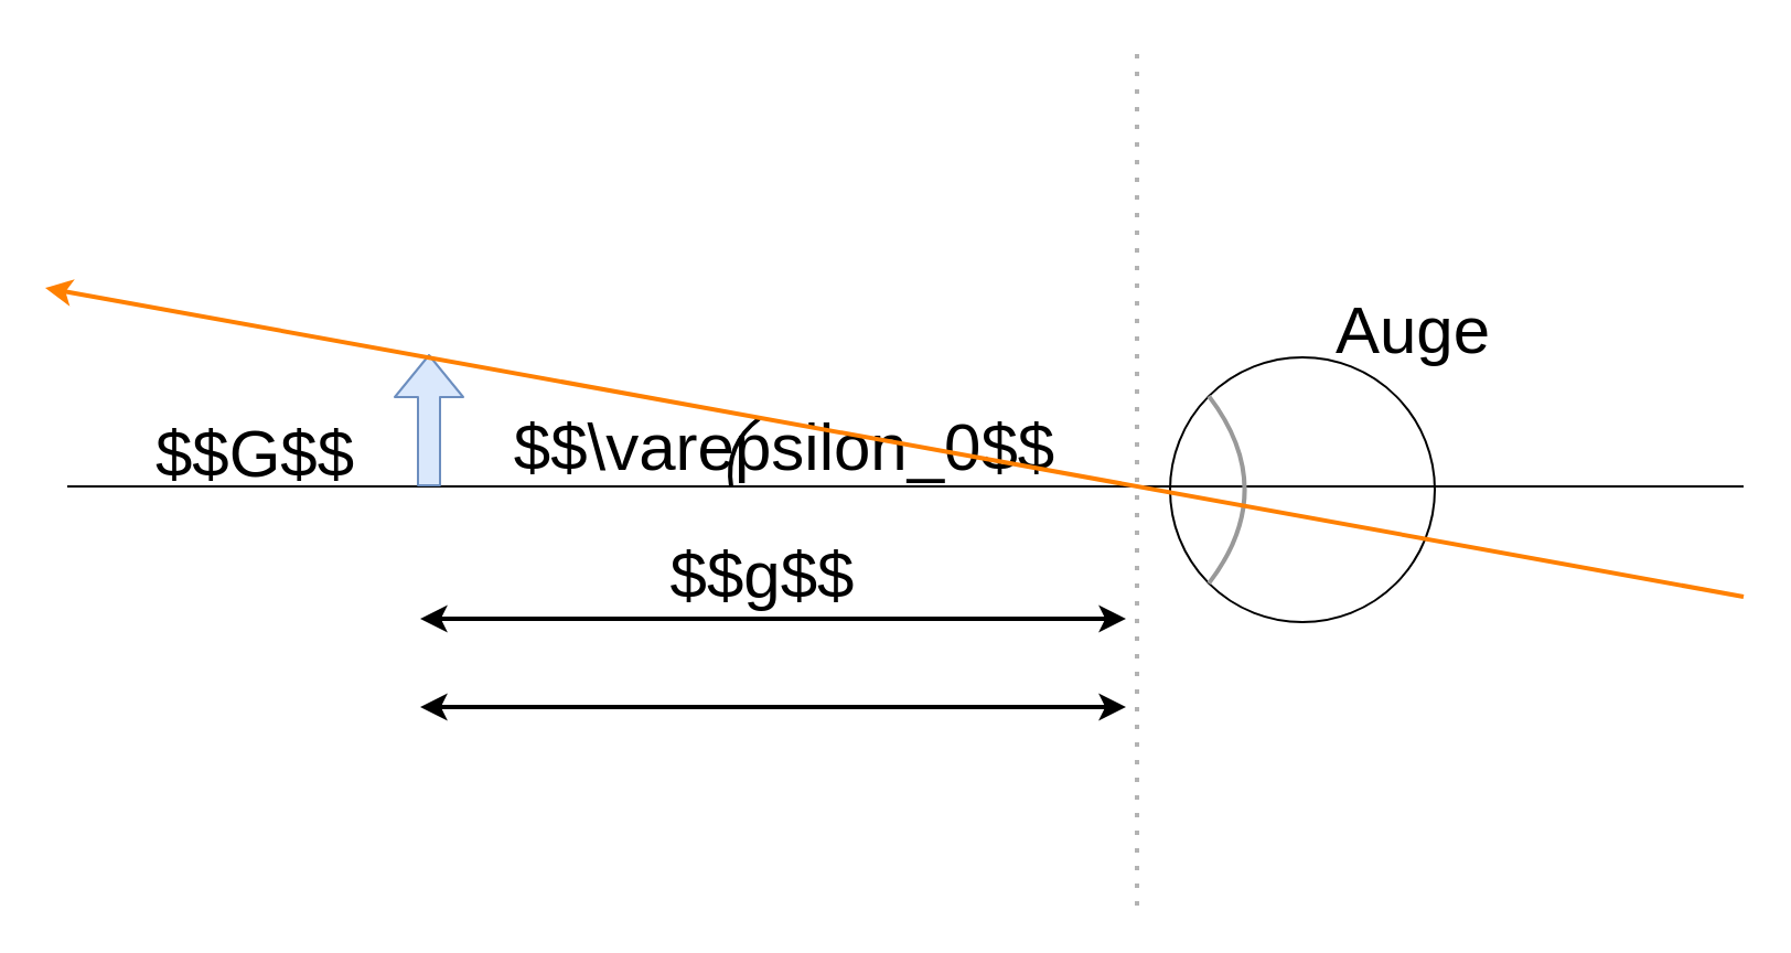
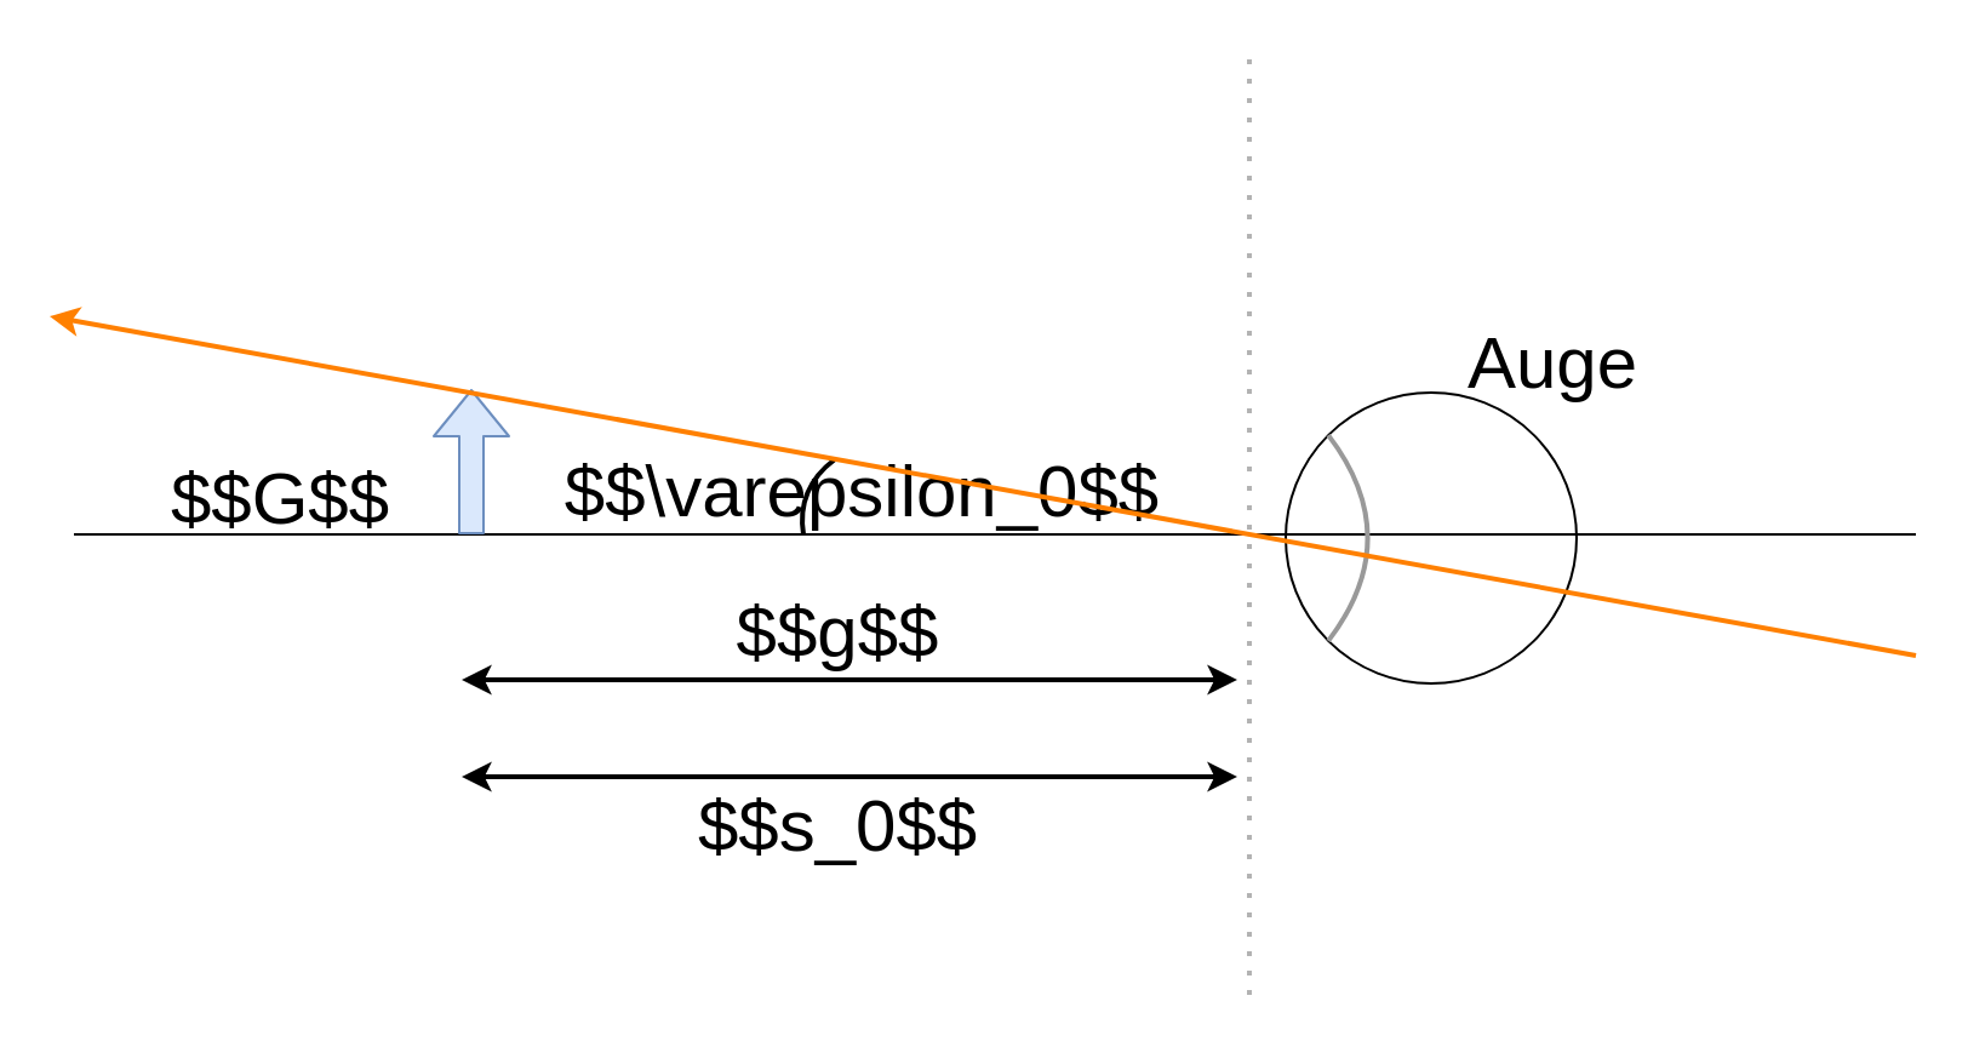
+ <mxCell id="7" value="$$s_0$$" style="text;html=1;resizable=0;autosize=1;align=center;verticalAlign=middle;points=[];fillColor=none;strokeColor=none;rounded=0;fontSize=30;" parent="1" vertex="1"><mxGeometry x="280" y="320" width="130" height="40" as="geometry" /></mxCell>
